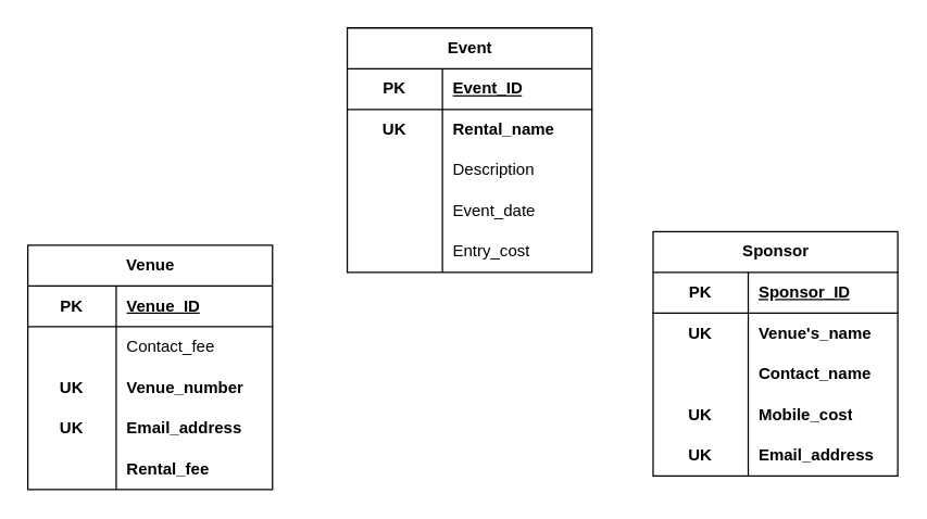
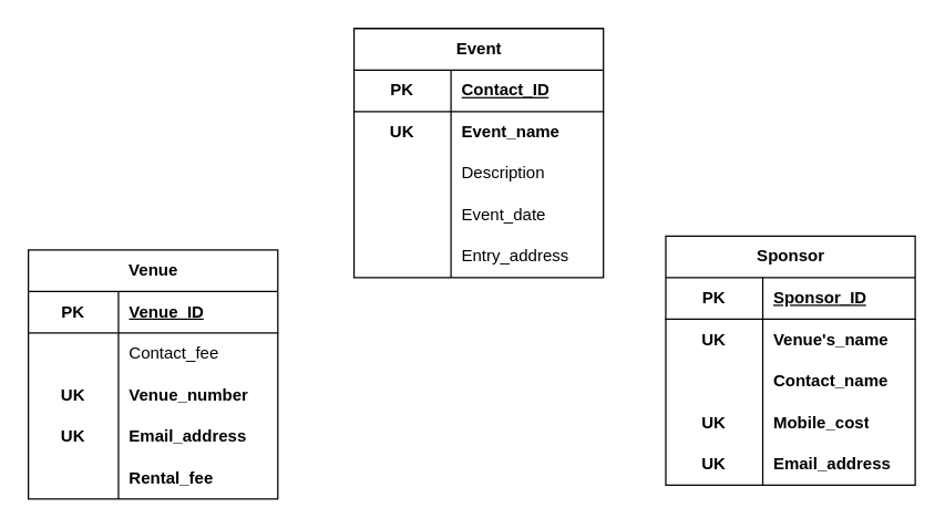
- <mxCell id="5" value="Event_ID" style="shape=partialRectangle;connectable=0;fillColor=none;top=0;left=0;bottom=0;right=0;align=left;spacingLeft=6;fontStyle=5;overflow=hidden;whiteSpace=wrap;html=1;" parent="3" vertex="1"><mxGeometry x="70" width="110" height="30" as="geometry"><mxRectangle width="110" height="30" as="alternateBounds" /></mxGeometry></mxCell>
+ <mxCell id="5" value="Contact_ID" style="shape=partialRectangle;connectable=0;fillColor=none;top=0;left=0;bottom=0;right=0;align=left;spacingLeft=6;fontStyle=5;overflow=hidden;whiteSpace=wrap;html=1;" parent="3" vertex="1"><mxGeometry x="70" width="110" height="30" as="geometry"><mxRectangle width="110" height="30" as="alternateBounds" /></mxGeometry></mxCell>
- <mxCell id="8" value="Rental_name" style="shape=partialRectangle;connectable=0;fillColor=none;top=0;left=0;bottom=0;right=0;align=left;spacingLeft=6;overflow=hidden;whiteSpace=wrap;html=1;fontStyle=1" parent="6" vertex="1"><mxGeometry x="70" width="110" height="30" as="geometry"><mxRectangle width="110" height="30" as="alternateBounds" /></mxGeometry></mxCell>
+ <mxCell id="8" value="Event_name" style="shape=partialRectangle;connectable=0;fillColor=none;top=0;left=0;bottom=0;right=0;align=left;spacingLeft=6;overflow=hidden;whiteSpace=wrap;html=1;fontStyle=1" parent="6" vertex="1"><mxGeometry x="70" width="110" height="30" as="geometry"><mxRectangle width="110" height="30" as="alternateBounds" /></mxGeometry></mxCell>
- <mxCell id="17" value="Entry_cost" style="shape=partialRectangle;connectable=0;fillColor=none;top=0;left=0;bottom=0;right=0;align=left;spacingLeft=6;overflow=hidden;whiteSpace=wrap;html=1;" parent="15" vertex="1"><mxGeometry x="70" width="110" height="30" as="geometry"><mxRectangle width="110" height="30" as="alternateBounds" /></mxGeometry></mxCell>
+ <mxCell id="17" value="Entry_address" style="shape=partialRectangle;connectable=0;fillColor=none;top=0;left=0;bottom=0;right=0;align=left;spacingLeft=6;overflow=hidden;whiteSpace=wrap;html=1;" parent="15" vertex="1"><mxGeometry x="70" width="110" height="30" as="geometry"><mxRectangle width="110" height="30" as="alternateBounds" /></mxGeometry></mxCell>
